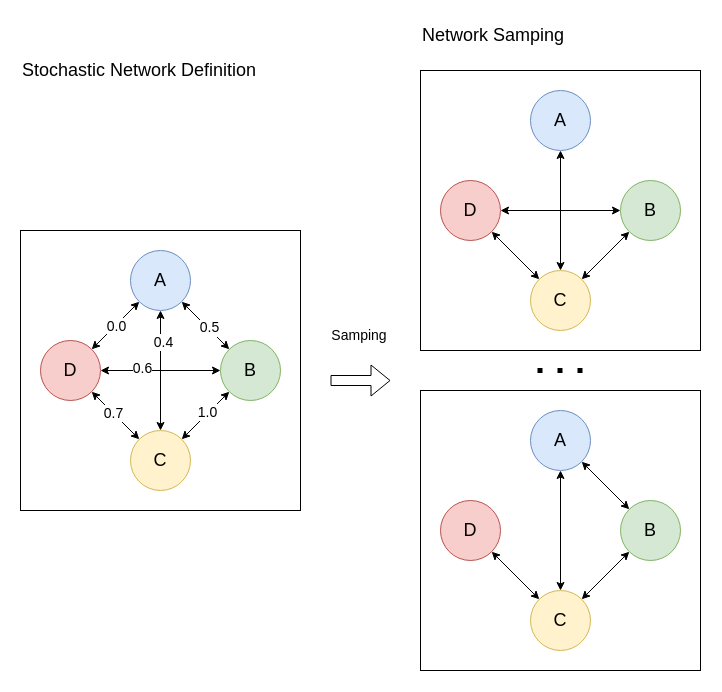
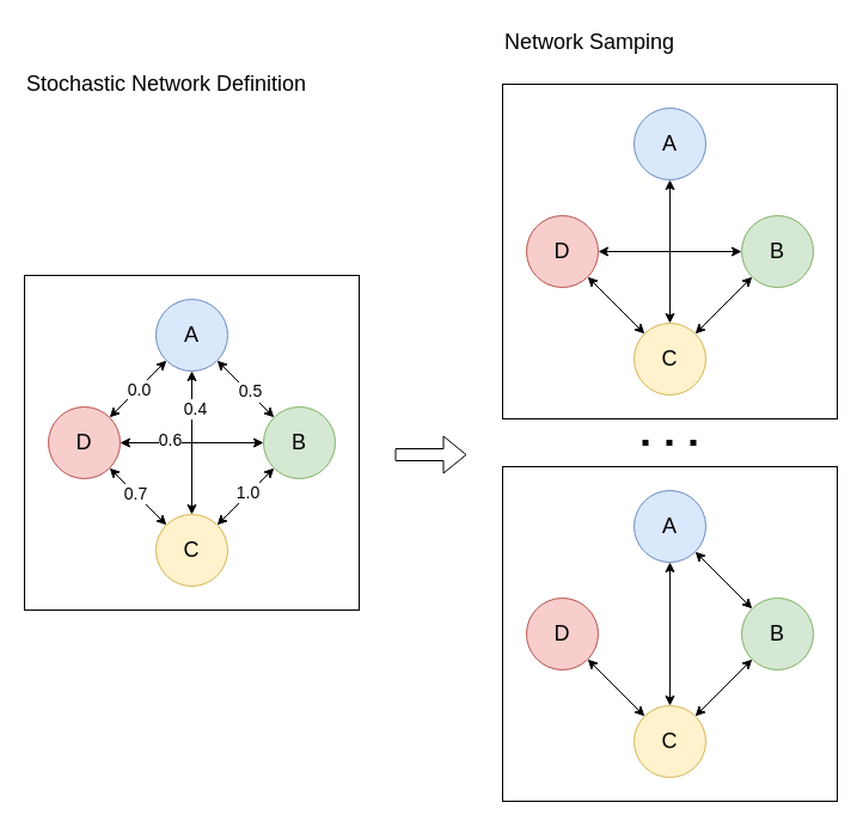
- <mxCell id="41" value="Samping" style="text;html=1;strokeColor=none;fillColor=none;align=center;verticalAlign=middle;whiteSpace=wrap;rounded=0;fontSize=14;" vertex="1" parent="1"><mxGeometry x="329" y="320" width="60" height="30" as="geometry" /></mxCell>
